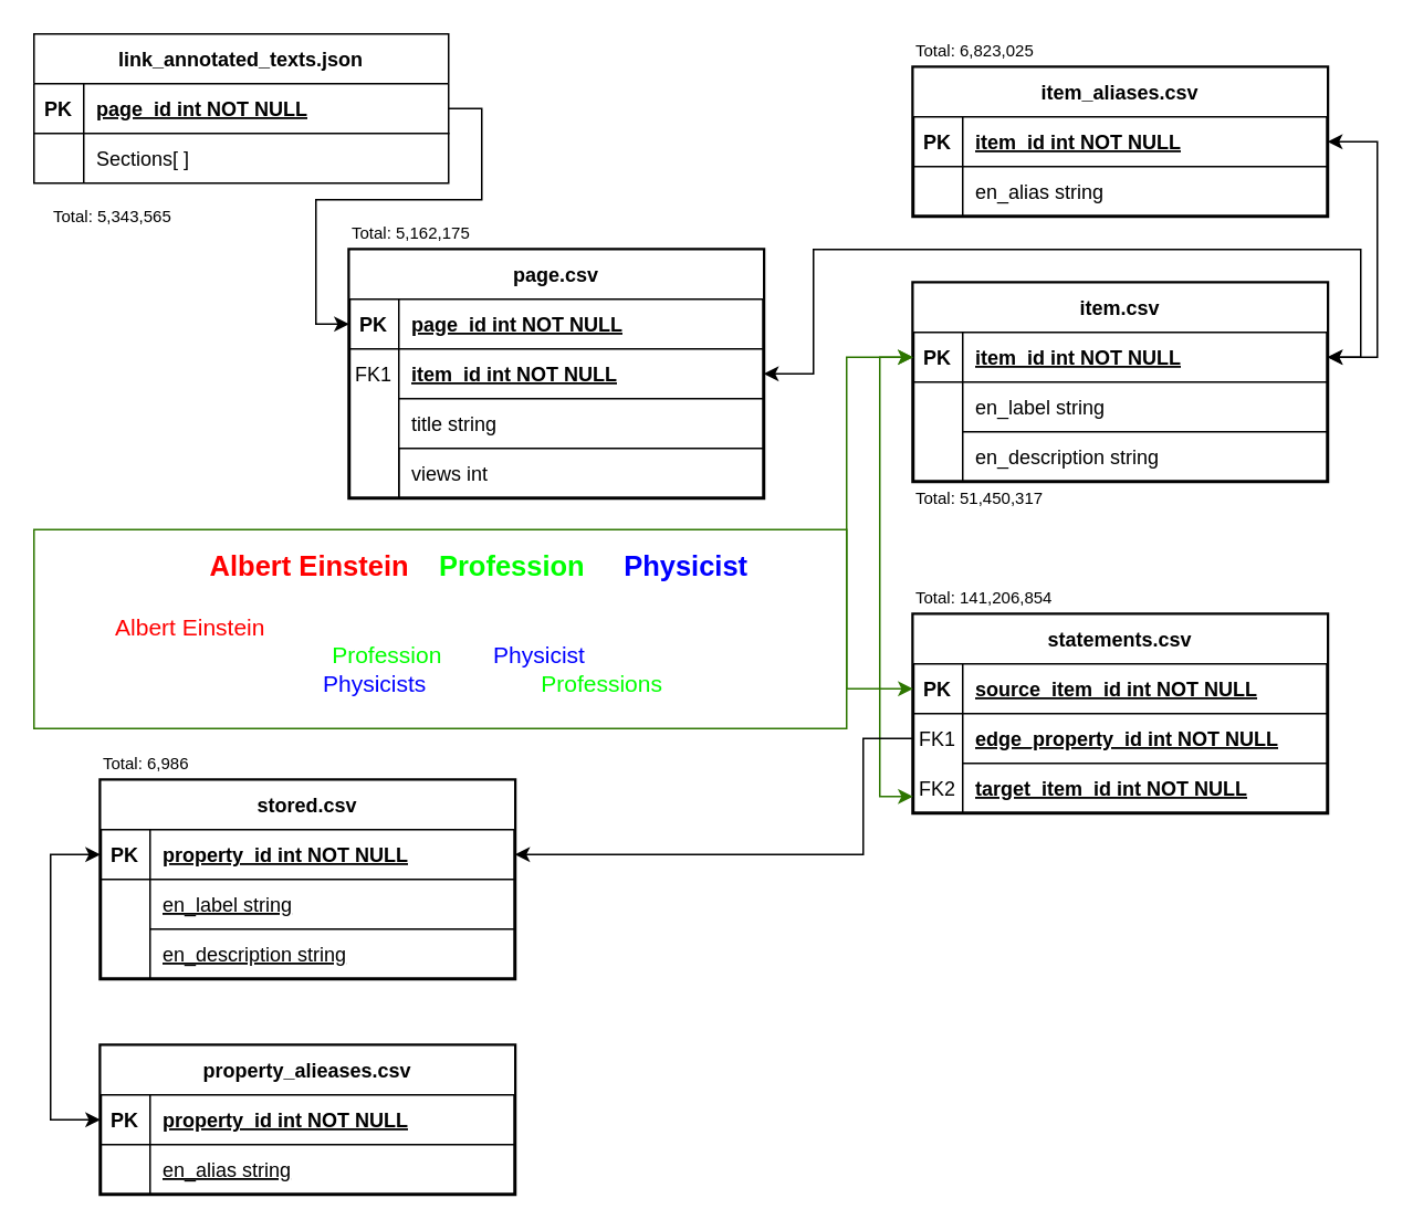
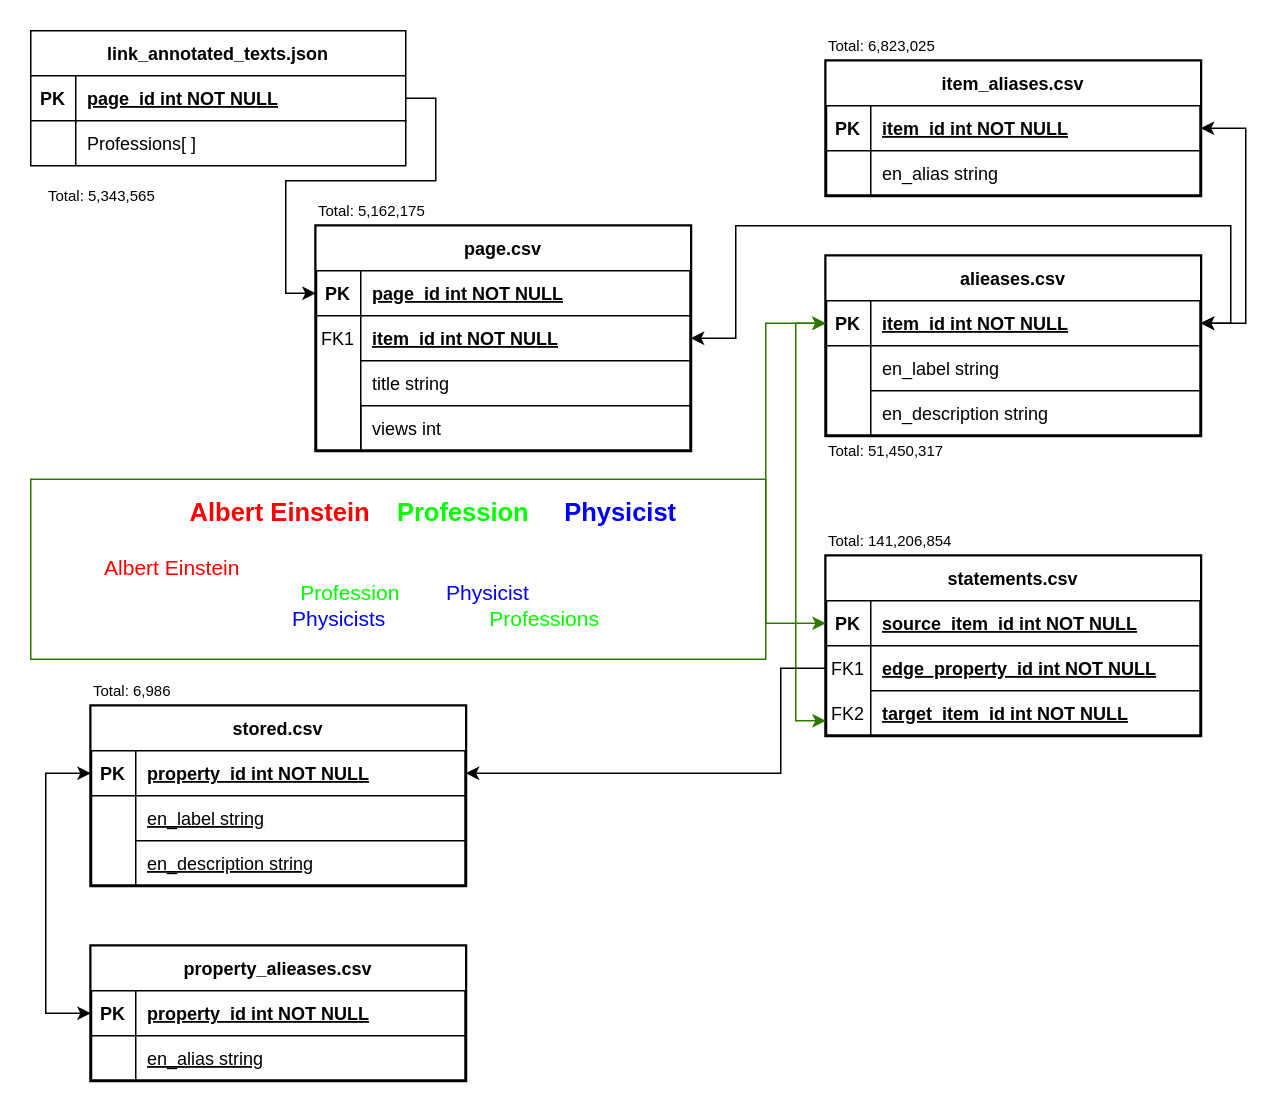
- <mxCell id="8" value="Sections[ ]" style="shape=partialRectangle;overflow=hidden;connectable=0;fillColor=none;top=0;left=0;bottom=0;right=0;align=left;spacingLeft=6;" vertex="1" parent="6"><mxGeometry x="30" width="220" height="30" as="geometry"><mxRectangle width="220" height="30" as="alternateBounds" /></mxGeometry></mxCell>
+ <mxCell id="8" value="Professions[ ]" style="shape=partialRectangle;overflow=hidden;connectable=0;fillColor=none;top=0;left=0;bottom=0;right=0;align=left;spacingLeft=6;" vertex="1" parent="6"><mxGeometry x="30" width="220" height="30" as="geometry"><mxRectangle width="220" height="30" as="alternateBounds" /></mxGeometry></mxCell>
- <mxCell id="22" value="item.csv" style="shape=table;startSize=30;container=1;collapsible=1;childLayout=tableLayout;fixedRows=1;rowLines=0;fontStyle=1;align=center;resizeLast=1;" vertex="1" parent="21"><mxGeometry width="250" height="120" as="geometry"><mxRectangle width="90" height="30" as="alternateBounds" /></mxGeometry></mxCell>
+ <mxCell id="22" value="alieases.csv" style="shape=table;startSize=30;container=1;collapsible=1;childLayout=tableLayout;fixedRows=1;rowLines=0;fontStyle=1;align=center;resizeLast=1;" vertex="1" parent="21"><mxGeometry width="250" height="120" as="geometry"><mxRectangle width="90" height="30" as="alternateBounds" /></mxGeometry></mxCell>
